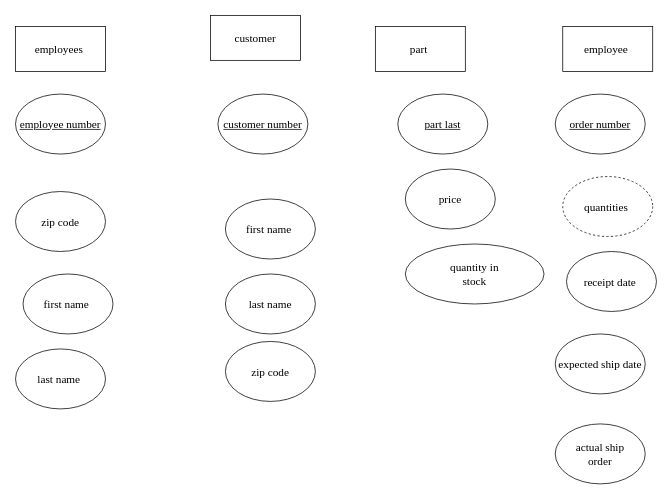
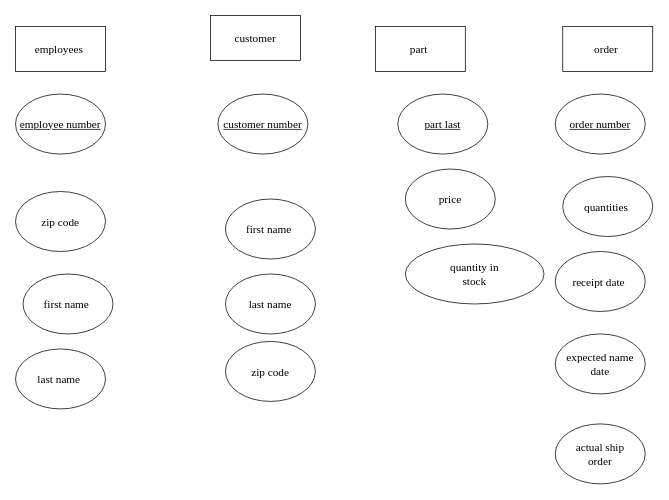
- <mxCell id="2" value="&lt;font face=&quot;Comic Sans MS&quot;&gt;&lt;span style=&quot;font-size: 15px&quot;&gt;employee&amp;nbsp;&lt;/span&gt;&lt;/font&gt;" style="rounded=0;whiteSpace=wrap;html=1;" vertex="1" parent="1"><mxGeometry x="750" y="35" width="120" height="60" as="geometry" /></mxCell>
+ <mxCell id="2" value="&lt;font face=&quot;Comic Sans MS&quot;&gt;&lt;span style=&quot;font-size: 15px&quot;&gt;order&amp;nbsp;&lt;/span&gt;&lt;/font&gt;" style="rounded=0;whiteSpace=wrap;html=1;" vertex="1" parent="1"><mxGeometry x="750" y="35" width="120" height="60" as="geometry" /></mxCell>
- <mxCell id="18" value="quantities&amp;nbsp;" style="ellipse;whiteSpace=wrap;html=1;fontFamily=Comic Sans MS;fontSize=15;dashed=1;" vertex="1" parent="1"><mxGeometry x="750" y="235" width="120" height="80" as="geometry" /></mxCell>
+ <mxCell id="18" value="quantities&amp;nbsp;" style="ellipse;whiteSpace=wrap;html=1;fontFamily=Comic Sans MS;fontSize=15;" vertex="1" parent="1"><mxGeometry x="750" y="235" width="120" height="80" as="geometry" /></mxCell>
- <mxCell id="19" value="receipt date&amp;nbsp;" style="ellipse;whiteSpace=wrap;html=1;fontFamily=Comic Sans MS;fontSize=15;" vertex="1" parent="1"><mxGeometry x="755" y="335" width="120" height="80" as="geometry" /></mxCell>
+ <mxCell id="19" value="receipt date&amp;nbsp;" style="ellipse;whiteSpace=wrap;html=1;fontFamily=Comic Sans MS;fontSize=15;" vertex="1" parent="1"><mxGeometry x="740" y="335" width="120" height="80" as="geometry" /></mxCell>
- <mxCell id="20" value="expected ship date" style="ellipse;whiteSpace=wrap;html=1;fontFamily=Comic Sans MS;fontSize=15;" vertex="1" parent="1"><mxGeometry x="740" y="445" width="120" height="80" as="geometry" /></mxCell>
+ <mxCell id="20" value="expected name date" style="ellipse;whiteSpace=wrap;html=1;fontFamily=Comic Sans MS;fontSize=15;" vertex="1" parent="1"><mxGeometry x="740" y="445" width="120" height="80" as="geometry" /></mxCell>
